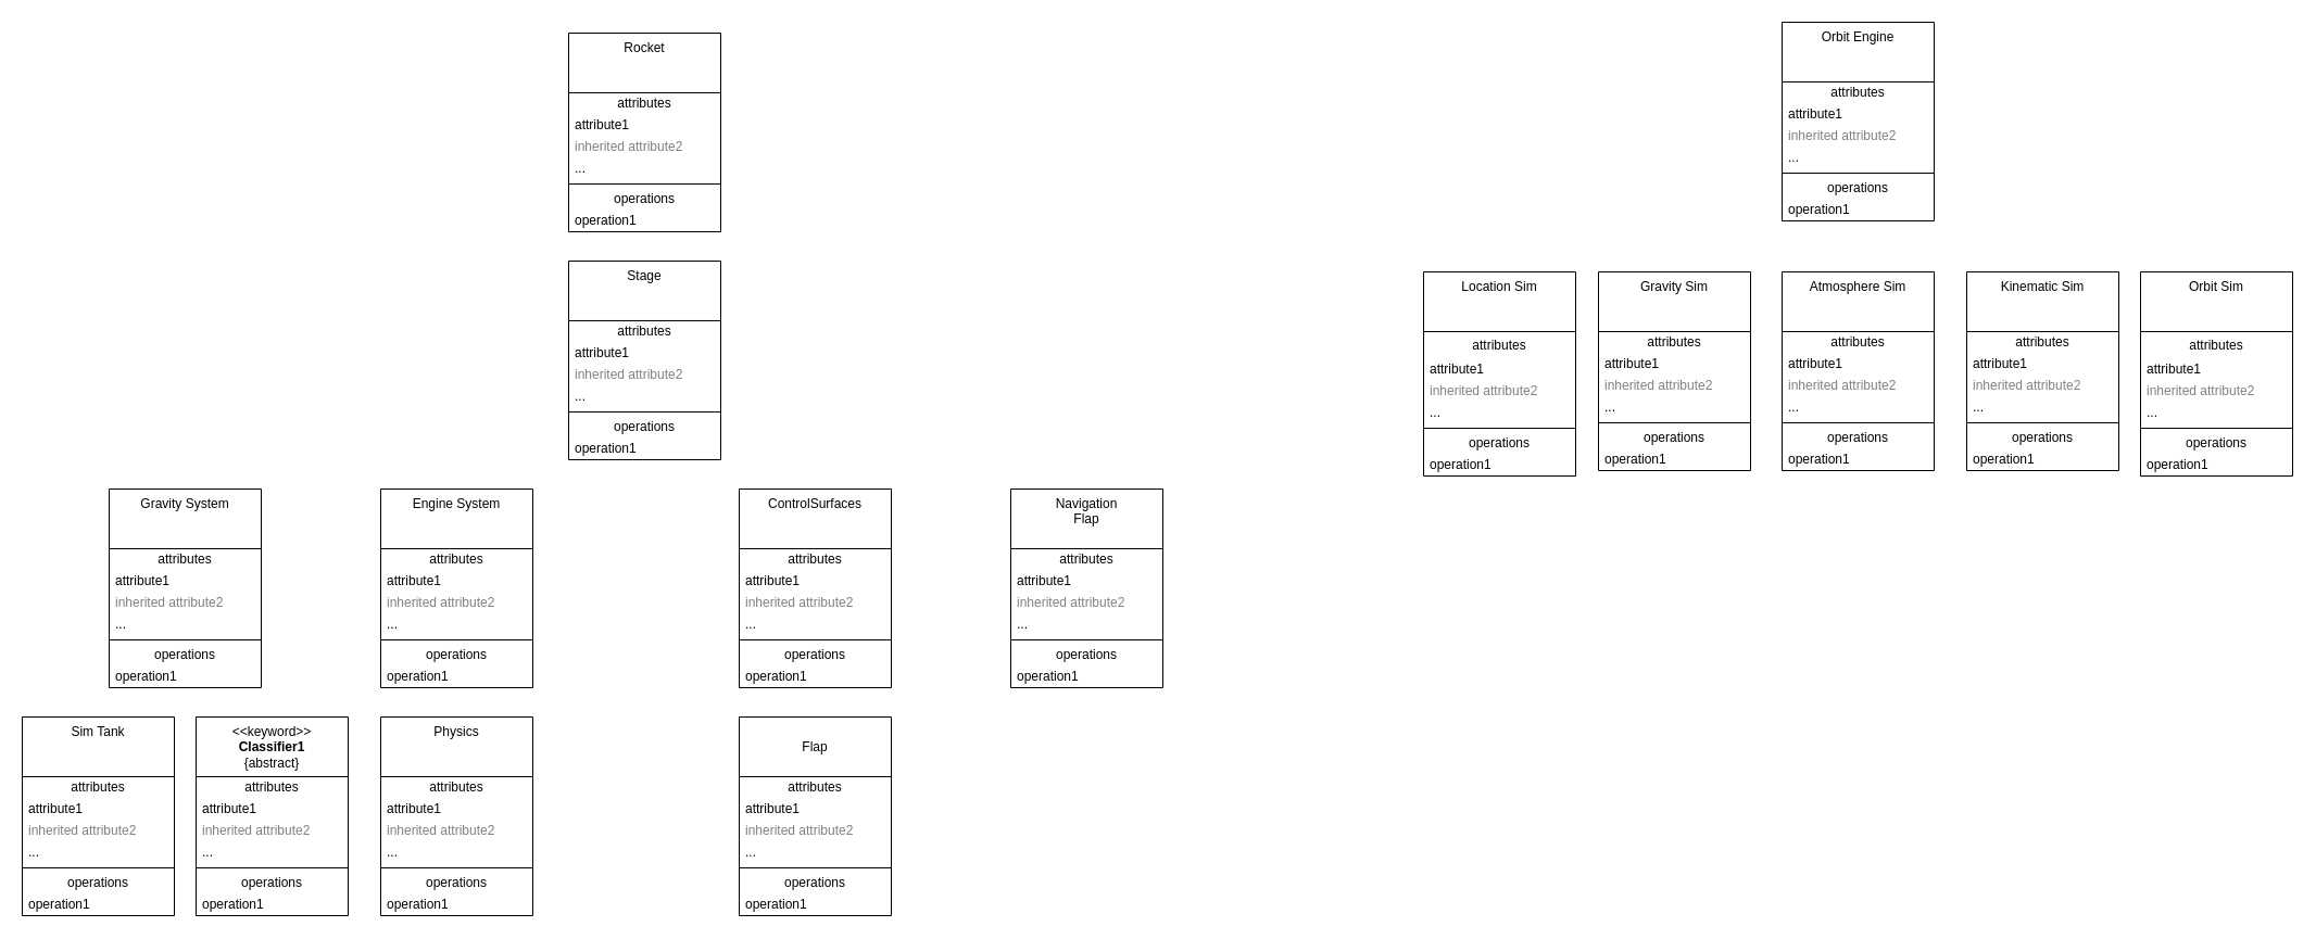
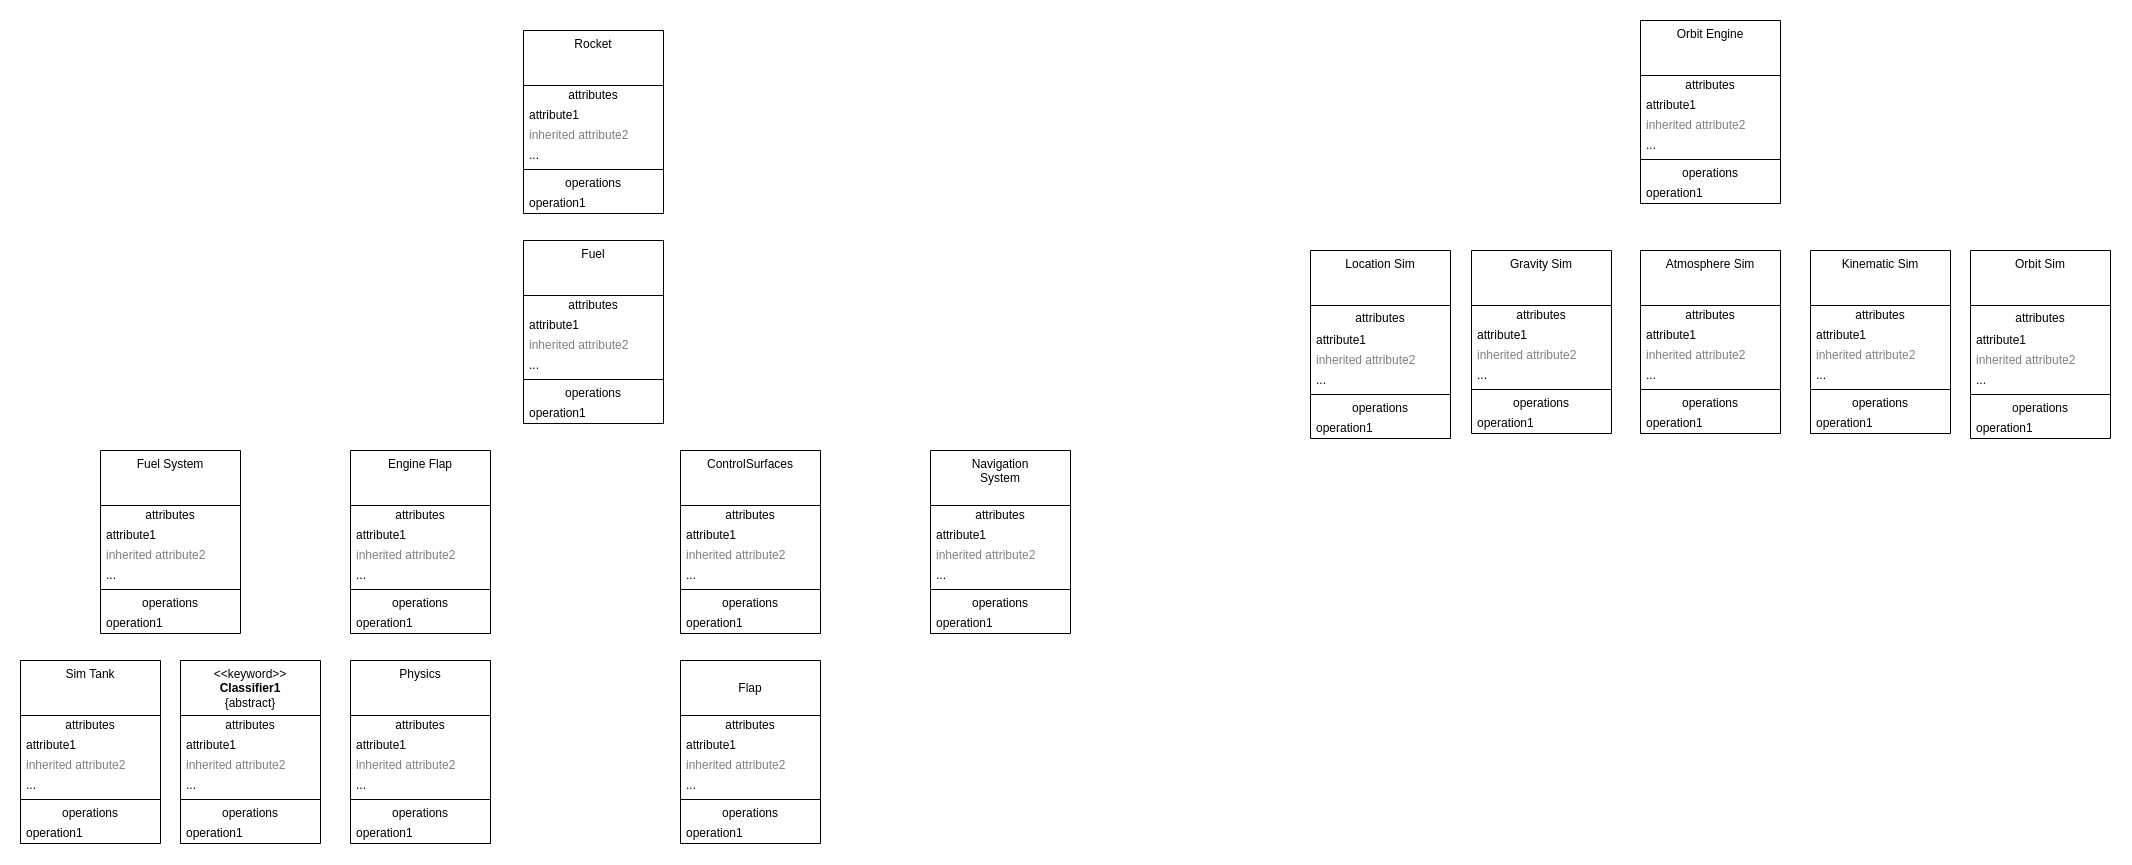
- <mxCell id="74" value="Stage" style="swimlane;fontStyle=0;align=center;verticalAlign=top;childLayout=stackLayout;horizontal=1;startSize=55;horizontalStack=0;resizeParent=1;resizeParentMax=0;resizeLast=0;collapsible=0;marginBottom=0;html=1;whiteSpace=wrap;" vertex="1" parent="1"><mxGeometry x="523" y="240" width="140" height="183" as="geometry" /></mxCell>
+ <mxCell id="74" value="Fuel" style="swimlane;fontStyle=0;align=center;verticalAlign=top;childLayout=stackLayout;horizontal=1;startSize=55;horizontalStack=0;resizeParent=1;resizeParentMax=0;resizeLast=0;collapsible=0;marginBottom=0;html=1;whiteSpace=wrap;" vertex="1" parent="1"><mxGeometry x="523" y="240" width="140" height="183" as="geometry" /></mxCell>
- <mxCell id="42" value="Gravity System" style="swimlane;fontStyle=0;align=center;verticalAlign=top;childLayout=stackLayout;horizontal=1;startSize=55;horizontalStack=0;resizeParent=1;resizeParentMax=0;resizeLast=0;collapsible=0;marginBottom=0;html=1;whiteSpace=wrap;" vertex="1" parent="1"><mxGeometry x="100" y="450" width="140" height="183" as="geometry" /></mxCell>
+ <mxCell id="42" value="Fuel System" style="swimlane;fontStyle=0;align=center;verticalAlign=top;childLayout=stackLayout;horizontal=1;startSize=55;horizontalStack=0;resizeParent=1;resizeParentMax=0;resizeLast=0;collapsible=0;marginBottom=0;html=1;whiteSpace=wrap;" vertex="1" parent="1"><mxGeometry x="100" y="450" width="140" height="183" as="geometry" /></mxCell>
- <mxCell id="10" value="Engine System&lt;div&gt;&lt;br&gt;&lt;/div&gt;" style="swimlane;fontStyle=0;align=center;verticalAlign=top;childLayout=stackLayout;horizontal=1;startSize=55;horizontalStack=0;resizeParent=1;resizeParentMax=0;resizeLast=0;collapsible=0;marginBottom=0;html=1;whiteSpace=wrap;" vertex="1" parent="1"><mxGeometry x="350" y="450" width="140" height="183" as="geometry" /></mxCell>
+ <mxCell id="10" value="Engine Flap&lt;div&gt;&lt;br&gt;&lt;/div&gt;" style="swimlane;fontStyle=0;align=center;verticalAlign=top;childLayout=stackLayout;horizontal=1;startSize=55;horizontalStack=0;resizeParent=1;resizeParentMax=0;resizeLast=0;collapsible=0;marginBottom=0;html=1;whiteSpace=wrap;" vertex="1" parent="1"><mxGeometry x="350" y="450" width="140" height="183" as="geometry" /></mxCell>
- <mxCell id="66" value="Navigation&lt;div&gt;Flap&lt;/div&gt;" style="swimlane;fontStyle=0;align=center;verticalAlign=top;childLayout=stackLayout;horizontal=1;startSize=55;horizontalStack=0;resizeParent=1;resizeParentMax=0;resizeLast=0;collapsible=0;marginBottom=0;html=1;whiteSpace=wrap;" vertex="1" parent="1"><mxGeometry x="930" y="450" width="140" height="183" as="geometry" /></mxCell>
+ <mxCell id="66" value="Navigation&lt;div&gt;System&lt;/div&gt;" style="swimlane;fontStyle=0;align=center;verticalAlign=top;childLayout=stackLayout;horizontal=1;startSize=55;horizontalStack=0;resizeParent=1;resizeParentMax=0;resizeLast=0;collapsible=0;marginBottom=0;html=1;whiteSpace=wrap;" vertex="1" parent="1"><mxGeometry x="930" y="450" width="140" height="183" as="geometry" /></mxCell>
